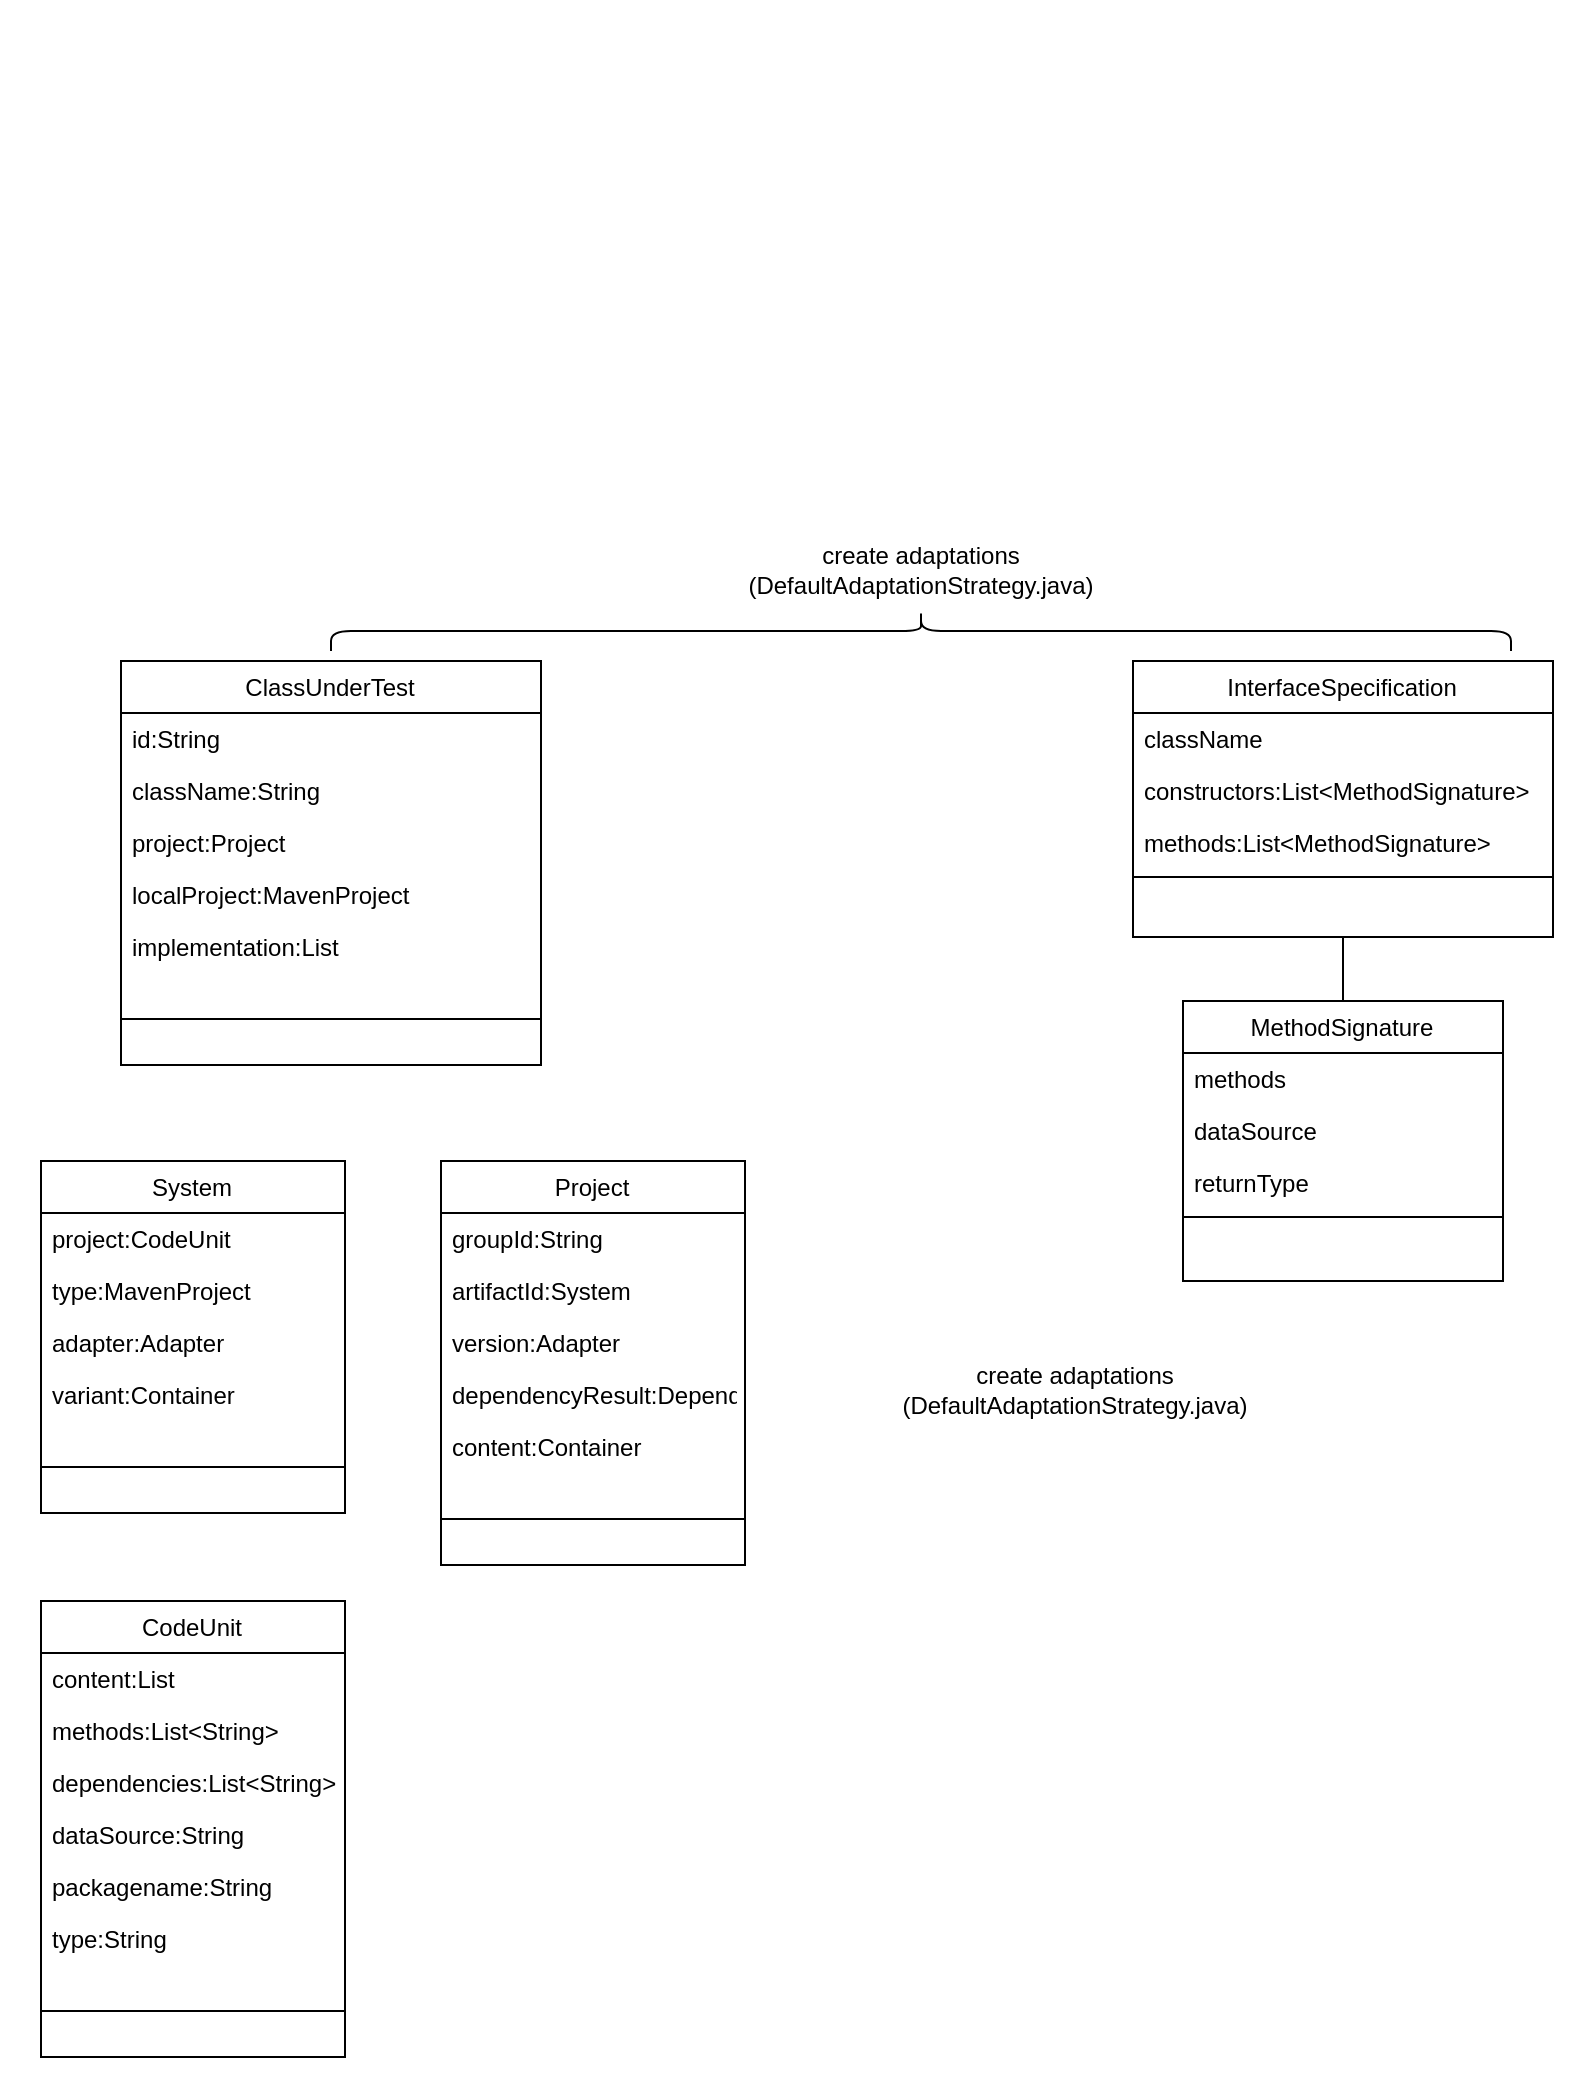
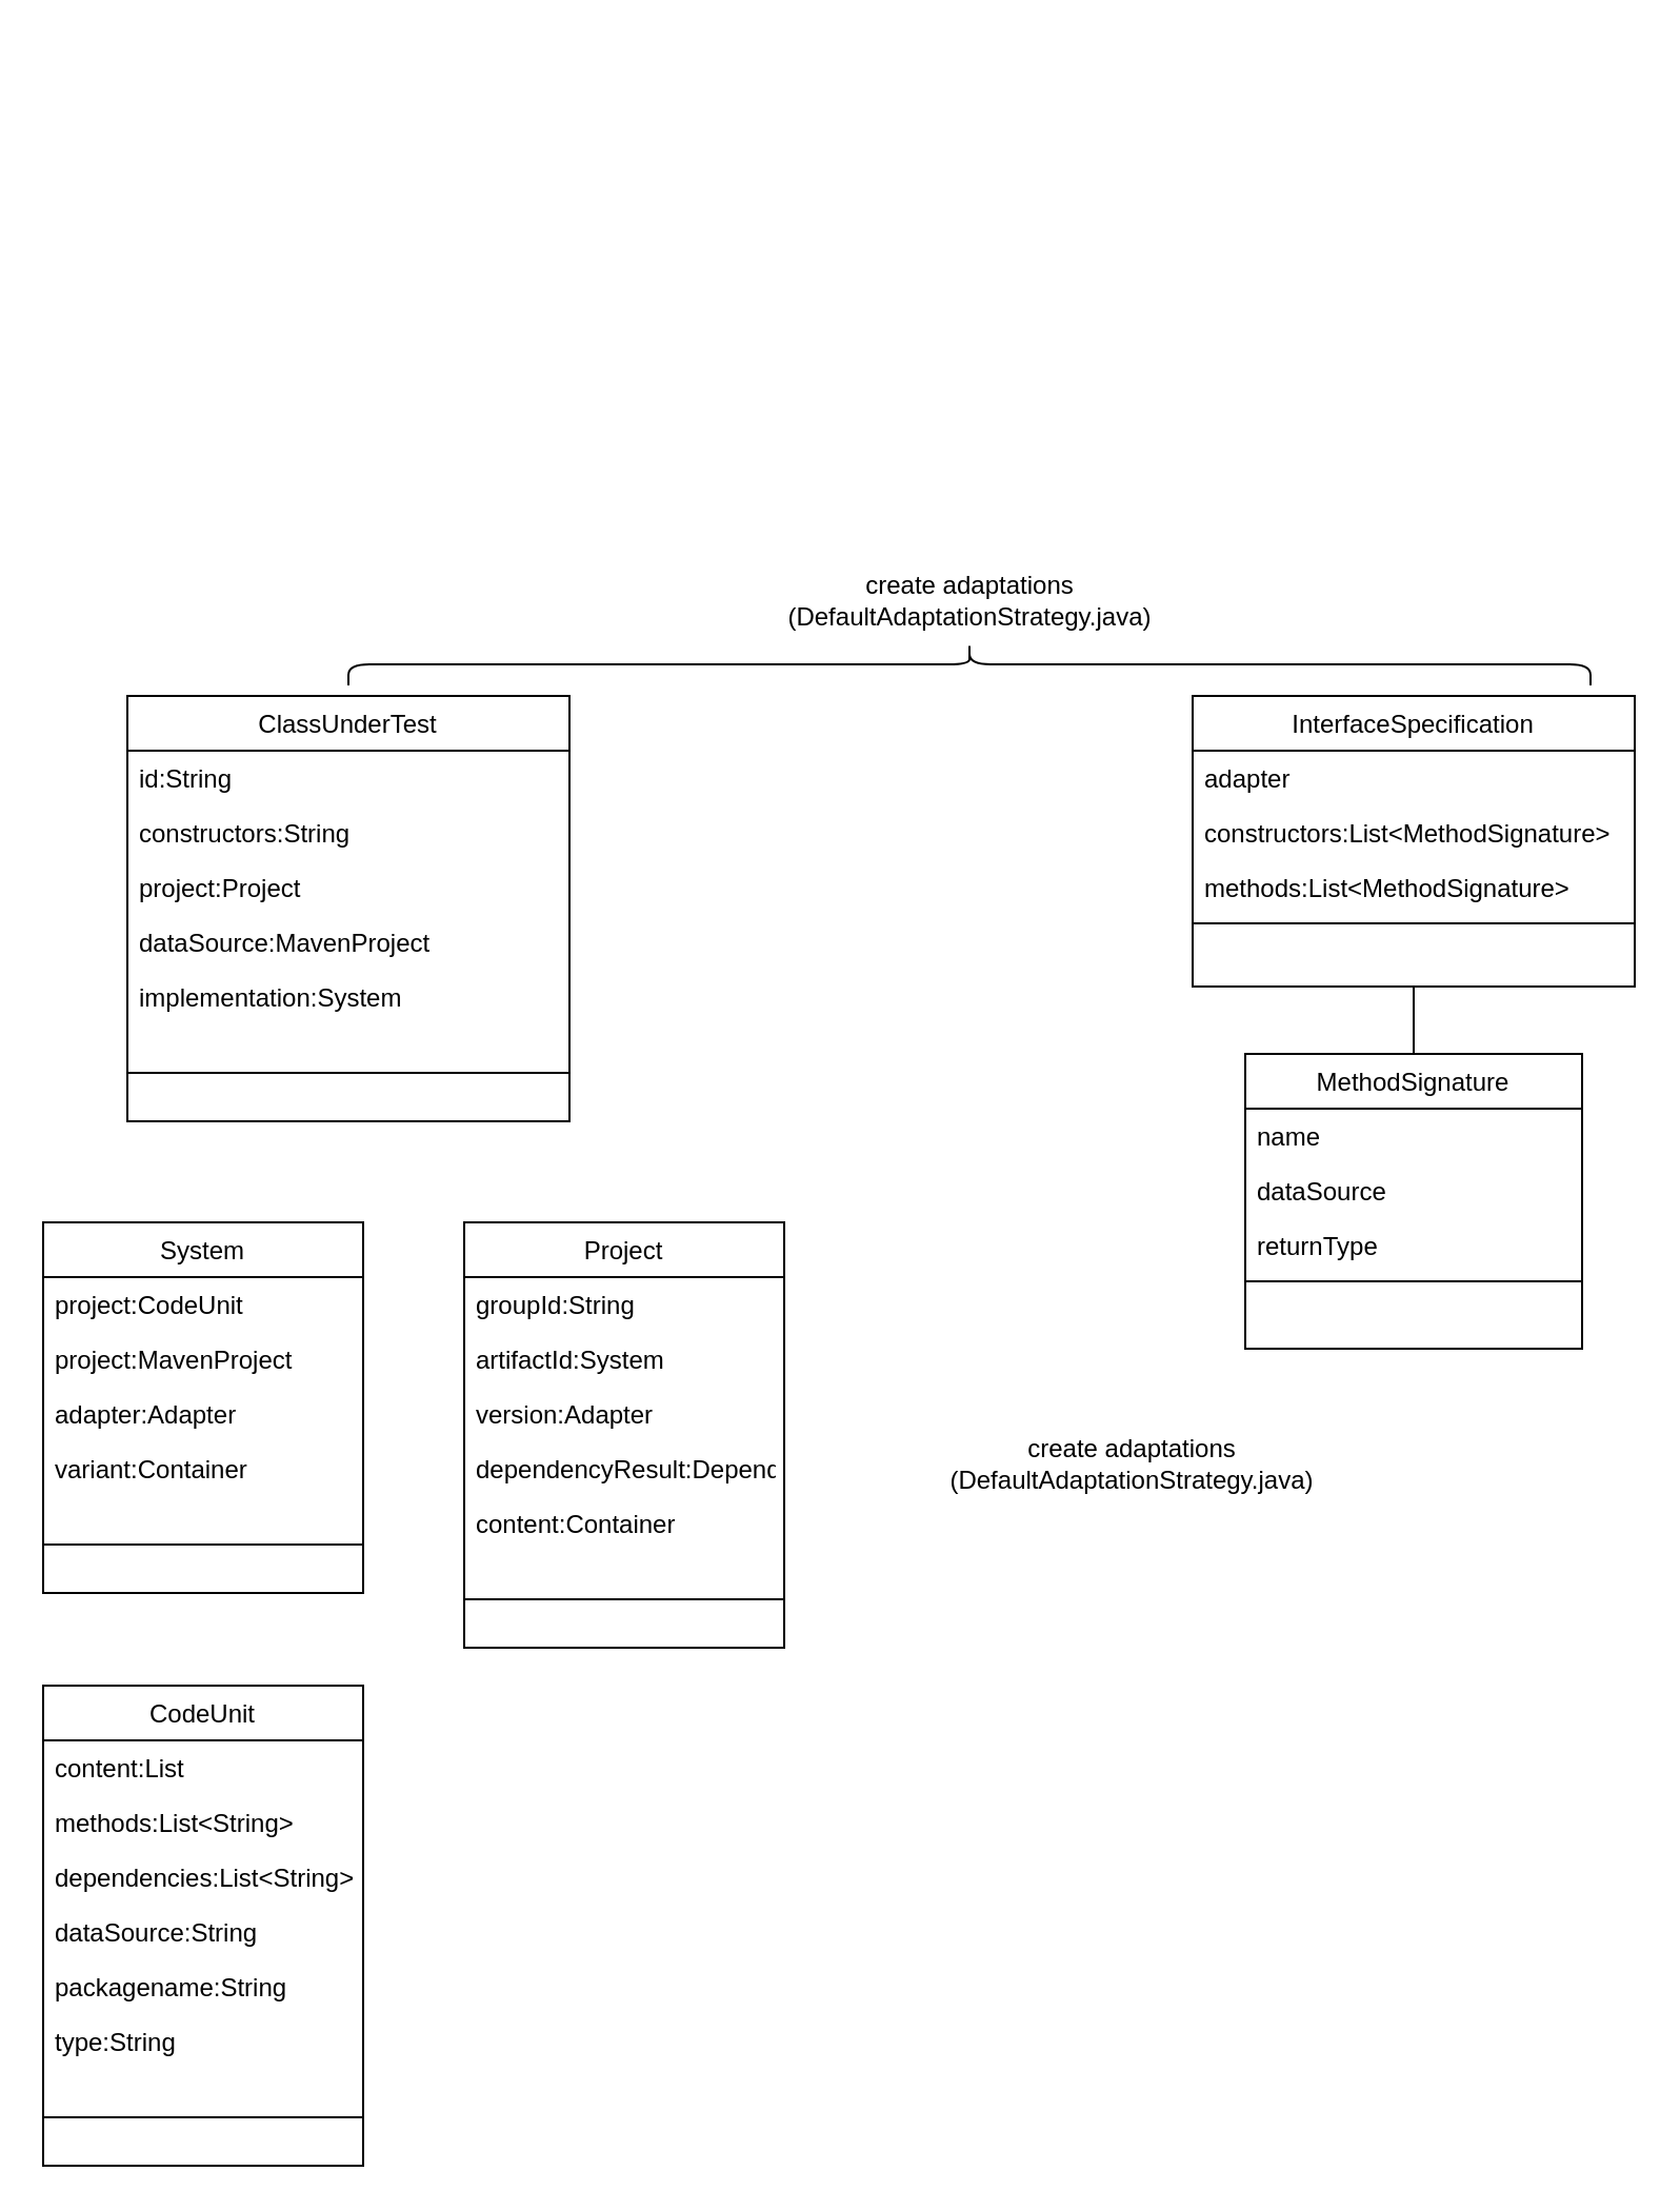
- <mxCell id="3" value="className" style="text;align=left;verticalAlign=top;spacingLeft=4;spacingRight=4;overflow=hidden;rotatable=0;points=[[0,0.5],[1,0.5]];portConstraint=eastwest;" parent="2" vertex="1"><mxGeometry y="26" width="210" height="26" as="geometry" /></mxCell>
+ <mxCell id="3" value="adapter" style="text;align=left;verticalAlign=top;spacingLeft=4;spacingRight=4;overflow=hidden;rotatable=0;points=[[0,0.5],[1,0.5]];portConstraint=eastwest;" parent="2" vertex="1"><mxGeometry y="26" width="210" height="26" as="geometry" /></mxCell>
- <mxCell id="15" value="className:String" style="text;align=left;verticalAlign=top;spacingLeft=4;spacingRight=4;overflow=hidden;rotatable=0;points=[[0,0.5],[1,0.5]];portConstraint=eastwest;rounded=0;shadow=0;html=0;" vertex="1" parent="13"><mxGeometry y="52" width="210" height="26" as="geometry" /></mxCell>
+ <mxCell id="15" value="constructors:String" style="text;align=left;verticalAlign=top;spacingLeft=4;spacingRight=4;overflow=hidden;rotatable=0;points=[[0,0.5],[1,0.5]];portConstraint=eastwest;rounded=0;shadow=0;html=0;" vertex="1" parent="13"><mxGeometry y="52" width="210" height="26" as="geometry" /></mxCell>
- <mxCell id="17" value="localProject:MavenProject" style="text;align=left;verticalAlign=top;spacingLeft=4;spacingRight=4;overflow=hidden;rotatable=0;points=[[0,0.5],[1,0.5]];portConstraint=eastwest;rounded=0;shadow=0;html=0;" vertex="1" parent="13"><mxGeometry y="104" width="210" height="26" as="geometry" /></mxCell>
+ <mxCell id="17" value="dataSource:MavenProject" style="text;align=left;verticalAlign=top;spacingLeft=4;spacingRight=4;overflow=hidden;rotatable=0;points=[[0,0.5],[1,0.5]];portConstraint=eastwest;rounded=0;shadow=0;html=0;" vertex="1" parent="13"><mxGeometry y="104" width="210" height="26" as="geometry" /></mxCell>
- <mxCell id="18" value="implementation:List&#10;&#10;" style="text;align=left;verticalAlign=top;spacingLeft=4;spacingRight=4;overflow=hidden;rotatable=0;points=[[0,0.5],[1,0.5]];portConstraint=eastwest;rounded=0;shadow=0;html=0;" vertex="1" parent="13"><mxGeometry y="130" width="210" height="26" as="geometry" /></mxCell>
+ <mxCell id="18" value="implementation:System&#10;&#10;" style="text;align=left;verticalAlign=top;spacingLeft=4;spacingRight=4;overflow=hidden;rotatable=0;points=[[0,0.5],[1,0.5]];portConstraint=eastwest;rounded=0;shadow=0;html=0;" vertex="1" parent="13"><mxGeometry y="130" width="210" height="26" as="geometry" /></mxCell>
- <mxCell id="8" value="methods" style="text;align=left;verticalAlign=top;spacingLeft=4;spacingRight=4;overflow=hidden;rotatable=0;points=[[0,0.5],[1,0.5]];portConstraint=eastwest;" parent="7" vertex="1"><mxGeometry y="26" width="160" height="26" as="geometry" /></mxCell>
+ <mxCell id="8" value="name" style="text;align=left;verticalAlign=top;spacingLeft=4;spacingRight=4;overflow=hidden;rotatable=0;points=[[0,0.5],[1,0.5]];portConstraint=eastwest;" parent="7" vertex="1"><mxGeometry y="26" width="160" height="26" as="geometry" /></mxCell>
- <mxCell id="22" value="type:MavenProject" style="text;align=left;verticalAlign=top;spacingLeft=4;spacingRight=4;overflow=hidden;rotatable=0;points=[[0,0.5],[1,0.5]];portConstraint=eastwest;" vertex="1" parent="20"><mxGeometry y="52" width="152" height="26" as="geometry" /></mxCell>
+ <mxCell id="22" value="project:MavenProject" style="text;align=left;verticalAlign=top;spacingLeft=4;spacingRight=4;overflow=hidden;rotatable=0;points=[[0,0.5],[1,0.5]];portConstraint=eastwest;" vertex="1" parent="20"><mxGeometry y="52" width="152" height="26" as="geometry" /></mxCell>
